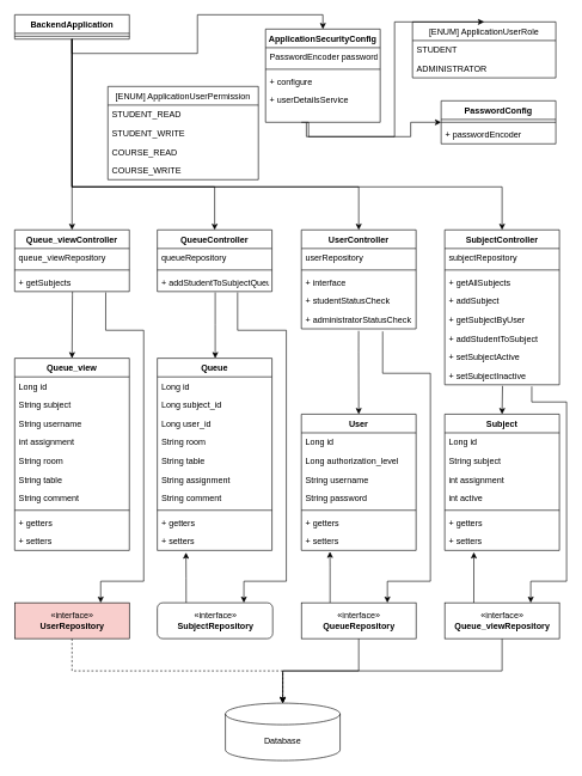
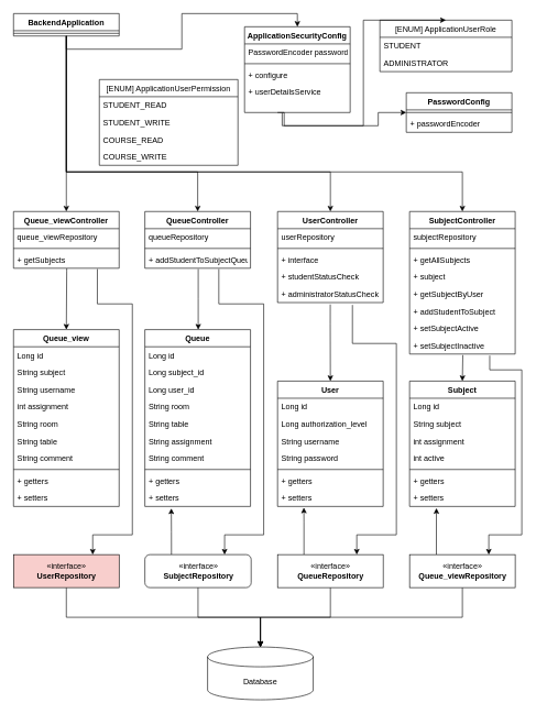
- <mxCell id="62" value="+ addSubject" style="text;strokeColor=none;fillColor=none;align=left;verticalAlign=top;spacingLeft=4;spacingRight=4;overflow=hidden;rotatable=0;points=[[0,0.5],[1,0.5]];portConstraint=eastwest;" vertex="1" parent="58"><mxGeometry y="86" width="160" height="26" as="geometry" /></mxCell>
+ <mxCell id="62" value="+ subject" style="text;strokeColor=none;fillColor=none;align=left;verticalAlign=top;spacingLeft=4;spacingRight=4;overflow=hidden;rotatable=0;points=[[0,0.5],[1,0.5]];portConstraint=eastwest;" vertex="1" parent="58"><mxGeometry y="86" width="160" height="26" as="geometry" /></mxCell>
+ <mxCell id="5" style="edgeStyle=orthogonalEdgeStyle;rounded=0;orthogonalLoop=1;jettySize=auto;html=1;exitX=0.5;exitY=1;exitDx=0;exitDy=0;entryX=0.5;entryY=0;entryDx=0;entryDy=0;entryPerimeter=0;" edge="1" parent="1" source="7" target="2"><mxGeometry relative="1" as="geometry"><mxPoint x="379" y="970" as="targetPoint" /></mxGeometry></mxCell>
- <mxCell id="3" style="edgeStyle=orthogonalEdgeStyle;rounded=0;orthogonalLoop=1;jettySize=auto;html=1;exitX=0.5;exitY=1;exitDx=0;exitDy=0;dashed=1;" edge="1" parent="1" source="4" target="2"><mxGeometry relative="1" as="geometry" /></mxCell>
+ <mxCell id="3" style="edgeStyle=orthogonalEdgeStyle;rounded=0;orthogonalLoop=1;jettySize=auto;html=1;exitX=0.5;exitY=1;exitDx=0;exitDy=0;" edge="1" parent="1" source="4" target="2"><mxGeometry relative="1" as="geometry" /></mxCell>
